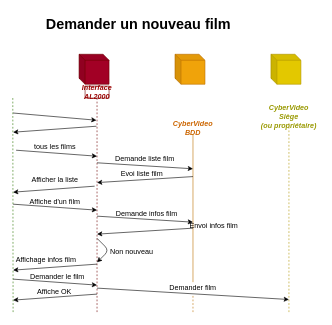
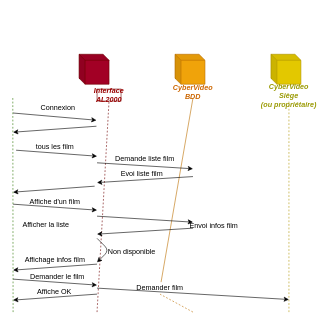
- <mxCell id="3" value="&lt;h1&gt;Demander un nouveau film&lt;/h1&gt;" style="text;html=1;strokeColor=none;fillColor=none;spacing=5;spacingTop=-20;whiteSpace=wrap;overflow=hidden;rounded=0;" vertex="1" parent="1"><mxGeometry x="71" y="20" width="415" height="50" as="geometry" /></mxCell>
- <mxCell id="5" value="Interface&lt;br&gt;AL2000" style="text;html=1;strokeColor=#6F0000;align=center;verticalAlign=middle;whiteSpace=wrap;rounded=0;fontStyle=3;fontColor=#990000;" vertex="1" parent="1"><mxGeometry x="141" y="143" width="40" height="20" as="geometry" /></mxCell>
+ <mxCell id="5" value="Interface&lt;br&gt;AL2000" style="text;html=1;strokeColor=#6F0000;align=center;verticalAlign=middle;whiteSpace=wrap;rounded=0;fontStyle=3;fontColor=#990000;" vertex="1" parent="1"><mxGeometry x="161" y="148" width="40" height="20" as="geometry" /></mxCell>
+ <mxCell id="12" value="Connexion" style="text;html=1;strokeColor=none;fillColor=none;align=center;verticalAlign=middle;whiteSpace=wrap;rounded=0;" vertex="1" parent="1"><mxGeometry x="61" y="170" width="70" height="20" as="geometry" /></mxCell>
- <mxCell id="22" value="CyberVideo Siège&lt;br&gt;(ou propriétaire)" style="text;html=1;strokeColor=none;fillColor=none;align=center;verticalAlign=middle;whiteSpace=wrap;rounded=0;fontStyle=3;fontColor=#999900;" vertex="1" parent="1"><mxGeometry x="431" y="184" width="100" height="20" as="geometry" /></mxCell>
+ <mxCell id="22" value="CyberVideo Siège&lt;br&gt;(ou propriétaire)" style="text;html=1;strokeColor=none;fillColor=none;align=center;verticalAlign=middle;whiteSpace=wrap;rounded=0;fontStyle=3;fontColor=#999900;" vertex="1" parent="1"><mxGeometry x="431" y="149" width="100" height="20" as="geometry" /></mxCell>
- <mxCell id="10" value="CyberVideo BDD" style="text;html=1;strokeColor=none;fillColor=none;align=center;verticalAlign=middle;whiteSpace=wrap;rounded=0;fontStyle=3;fontColor=#CC6600;" vertex="1" parent="1"><mxGeometry x="301" y="203" width="40" height="20" as="geometry" /></mxCell>
+ <mxCell id="10" value="CyberVideo BDD" style="text;html=1;strokeColor=none;fillColor=none;align=center;verticalAlign=middle;whiteSpace=wrap;rounded=0;fontStyle=3;fontColor=#CC6600;" vertex="1" parent="1"><mxGeometry x="301" y="143" width="40" height="20" as="geometry" /></mxCell>
- <mxCell id="2" value="tous les films" style="text;html=1;strokeColor=none;fillColor=none;align=center;verticalAlign=middle;whiteSpace=wrap;rounded=0;" vertex="1" parent="1"><mxGeometry x="21" y="234" width="140" height="20" as="geometry" /></mxCell>
+ <mxCell id="2" value="tous les film" style="text;html=1;strokeColor=none;fillColor=none;align=center;verticalAlign=middle;whiteSpace=wrap;rounded=0;" vertex="1" parent="1"><mxGeometry x="21" y="234" width="140" height="20" as="geometry" /></mxCell>
- <mxCell id="26" value="Afficher la liste" style="text;html=1;strokeColor=none;fillColor=none;align=center;verticalAlign=middle;whiteSpace=wrap;rounded=0;" vertex="1" parent="1"><mxGeometry x="46" y="290" width="90" height="20" as="geometry" /></mxCell>
+ <mxCell id="26" value="Afficher la liste" style="text;html=1;strokeColor=none;fillColor=none;align=center;verticalAlign=middle;whiteSpace=wrap;rounded=0;" vertex="1" parent="1"><mxGeometry x="31" y="365" width="90" height="20" as="geometry" /></mxCell>
- <mxCell id="28" value="Demande infos film" style="text;html=1;strokeColor=none;fillColor=none;align=center;verticalAlign=middle;whiteSpace=wrap;rounded=0;" vertex="1" parent="1"><mxGeometry x="188.5" y="346" width="110" height="20" as="geometry" /></mxCell>
- <mxCell id="33" value="Non nouveau" style="text;html=1;strokeColor=none;fillColor=none;align=center;verticalAlign=middle;whiteSpace=wrap;rounded=0;" vertex="1" parent="1"><mxGeometry x="167" y="407" width="104" height="24" as="geometry" /></mxCell>
+ <mxCell id="33" value="Non disponible" style="text;html=1;strokeColor=none;fillColor=none;align=center;verticalAlign=middle;whiteSpace=wrap;rounded=0;" vertex="1" parent="1"><mxGeometry x="167" y="407" width="104" height="24" as="geometry" /></mxCell>
- <mxCell id="34" value="Affichage infos film" style="text;html=1;strokeColor=none;fillColor=none;align=center;verticalAlign=middle;whiteSpace=wrap;rounded=0;" vertex="1" parent="1"><mxGeometry x="21" y="423" width="110" height="20" as="geometry" /></mxCell>
+ <mxCell id="34" value="Affichage infos film" style="text;html=1;strokeColor=none;fillColor=none;align=center;verticalAlign=middle;whiteSpace=wrap;rounded=0;" vertex="1" parent="1"><mxGeometry x="36" y="423" width="110" height="20" as="geometry" /></mxCell>
- <mxCell id="37" value="Demander film" style="text;html=1;strokeColor=none;fillColor=none;align=center;verticalAlign=middle;whiteSpace=wrap;rounded=0;" vertex="1" parent="1"><mxGeometry x="251" y="470" width="140" height="20" as="geometry" /></mxCell>
+ <mxCell id="37" value="Demander film" style="text;html=1;strokeColor=none;fillColor=none;align=center;verticalAlign=middle;whiteSpace=wrap;rounded=0;" vertex="1" parent="1"><mxGeometry x="196" y="470" width="140" height="20" as="geometry" /></mxCell>
